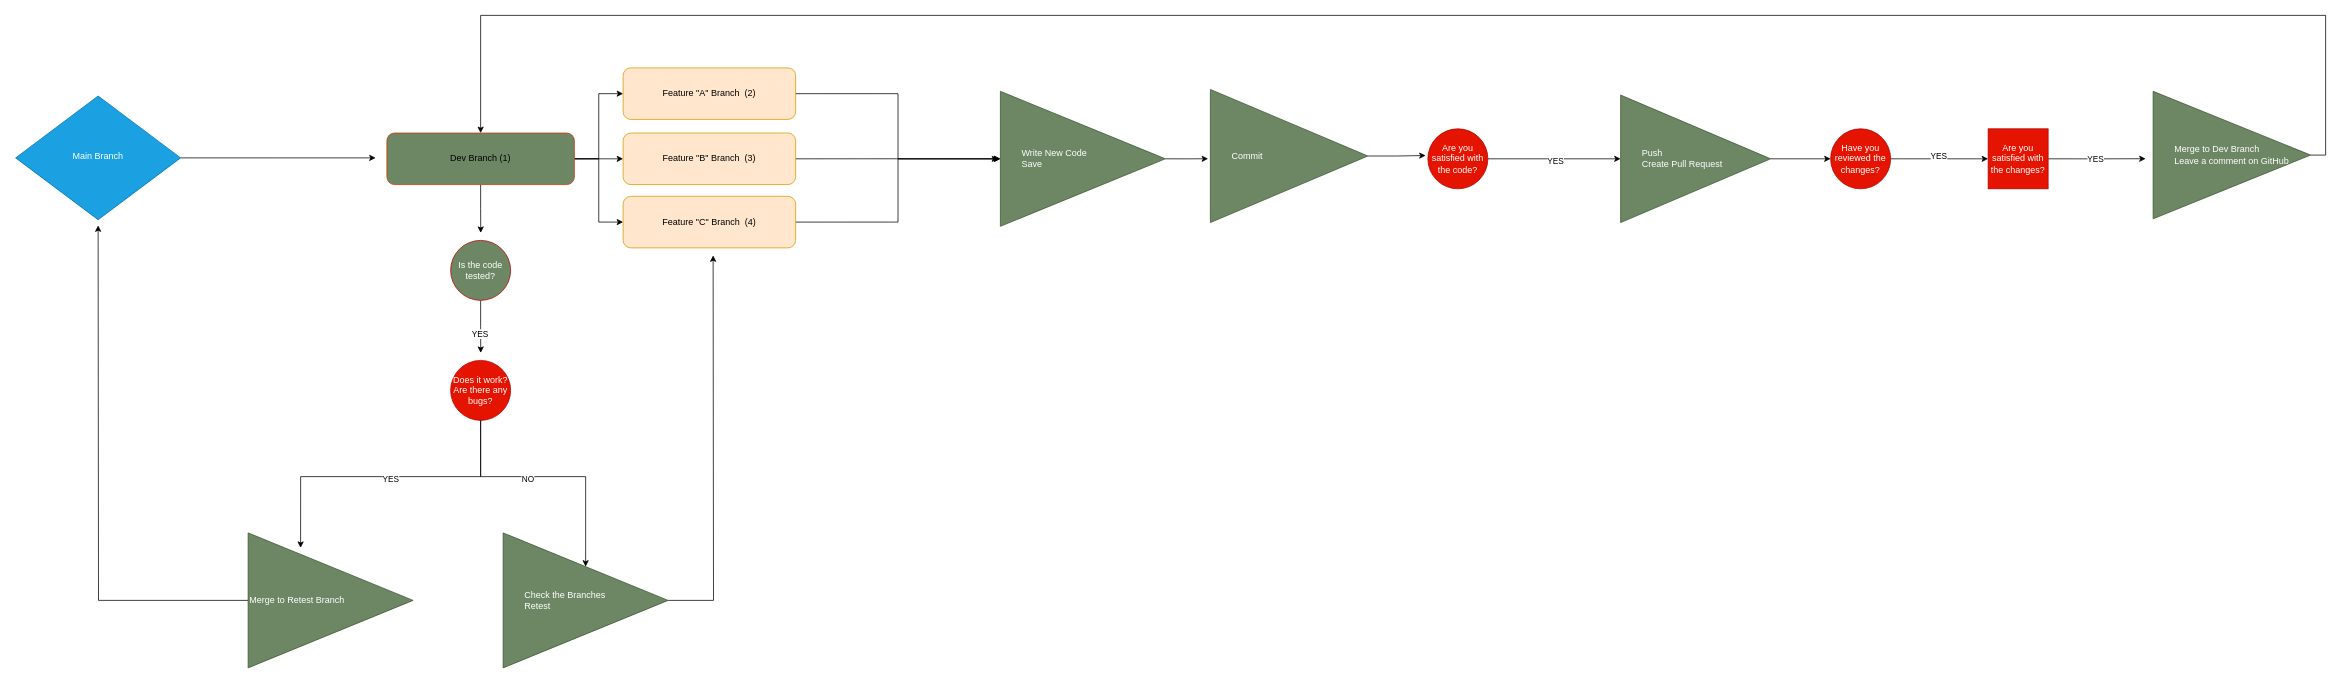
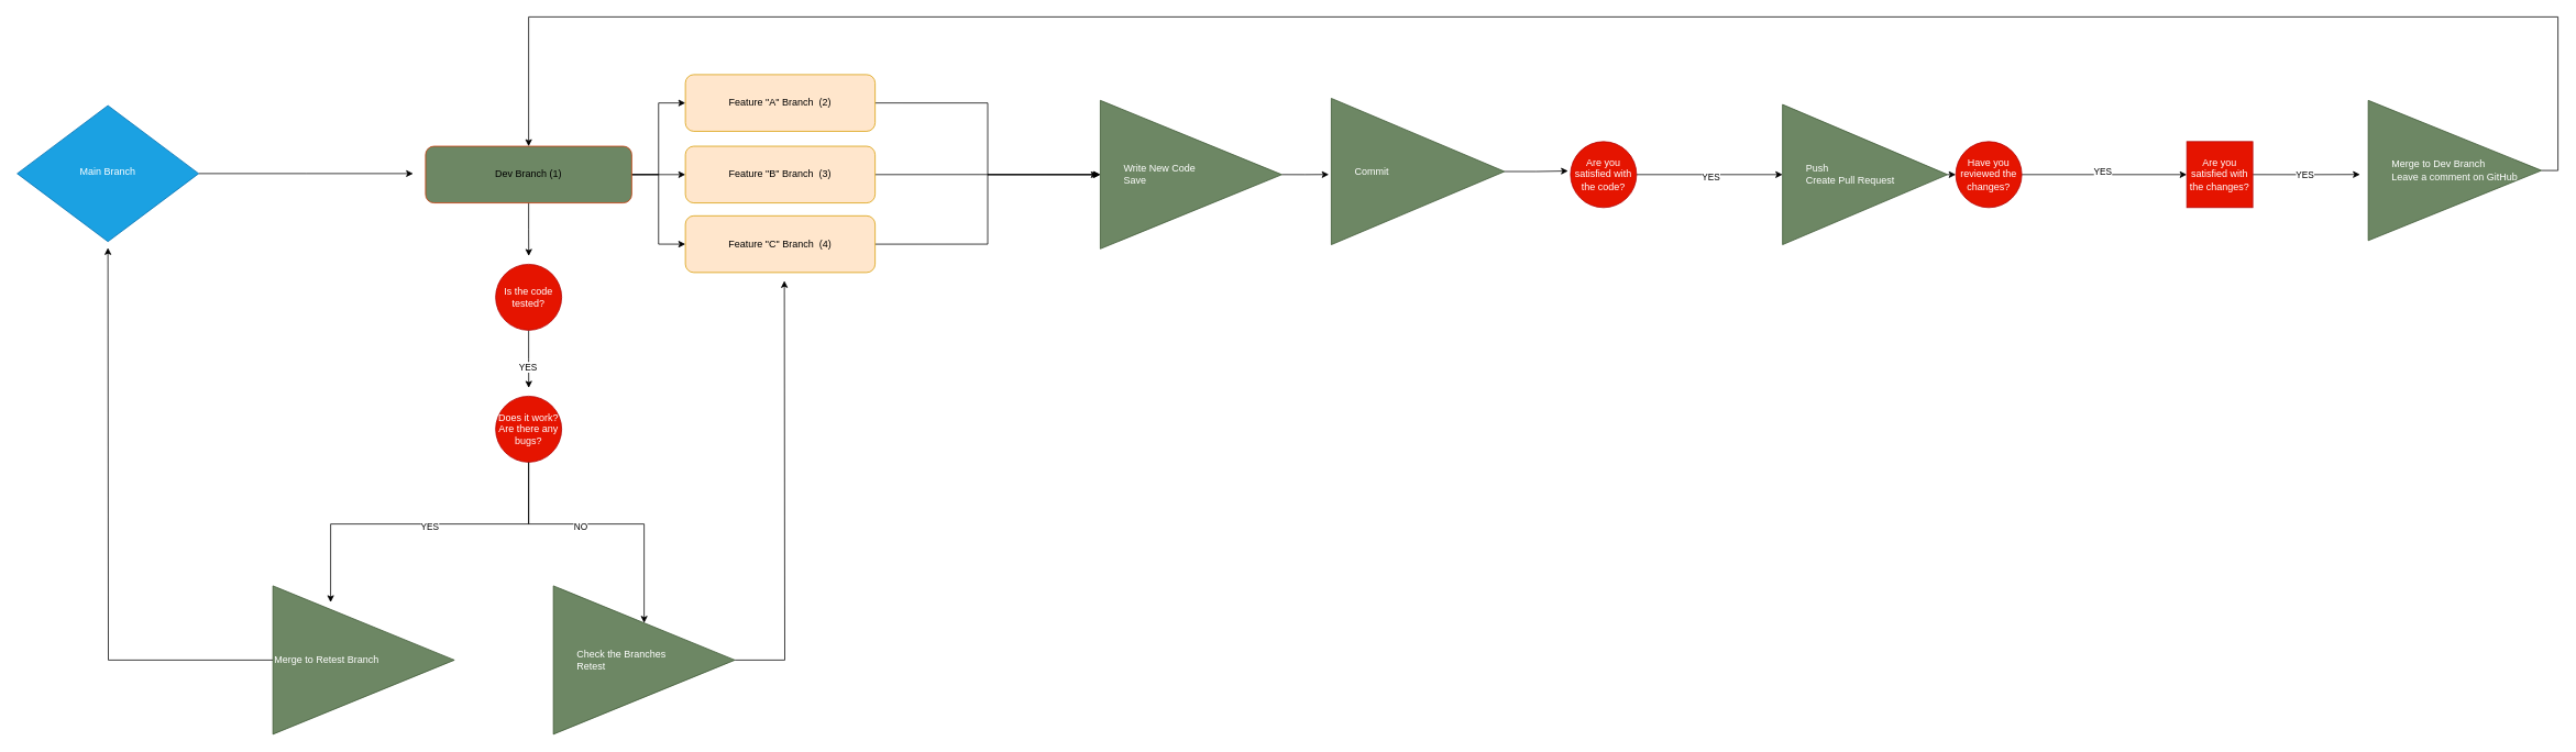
- <mxCell id="30" value="Have you reviewed the changes?" style="ellipse;whiteSpace=wrap;html=1;aspect=fixed;fillColor=#e51400;fontColor=#ffffff;strokeColor=#B20000;" vertex="1" parent="1"><mxGeometry x="2440" y="171.25" width="80" height="80" as="geometry" /></mxCell>
+ <mxCell id="30" value="Have you reviewed the changes?" style="ellipse;whiteSpace=wrap;html=1;aspect=fixed;fillColor=#e51400;fontColor=#ffffff;strokeColor=#B20000;" vertex="1" parent="1"><mxGeometry x="2370" y="171.25" width="80" height="80" as="geometry" /></mxCell>
- <mxCell id="13" value="Is the code tested?" style="ellipse;whiteSpace=wrap;html=1;rounded=1;glass=0;strokeWidth=1;shadow=0;fillColor=#6d8764;fontColor=#ffffff;strokeColor=#B20000;" vertex="1" parent="1"><mxGeometry x="600" y="320" width="80" height="80" as="geometry" /></mxCell>
+ <mxCell id="13" value="Is the code tested?" style="ellipse;whiteSpace=wrap;html=1;rounded=1;glass=0;strokeWidth=1;shadow=0;fillColor=#e51400;fontColor=#ffffff;strokeColor=#B20000;" vertex="1" parent="1"><mxGeometry x="600" y="320" width="80" height="80" as="geometry" /></mxCell>
